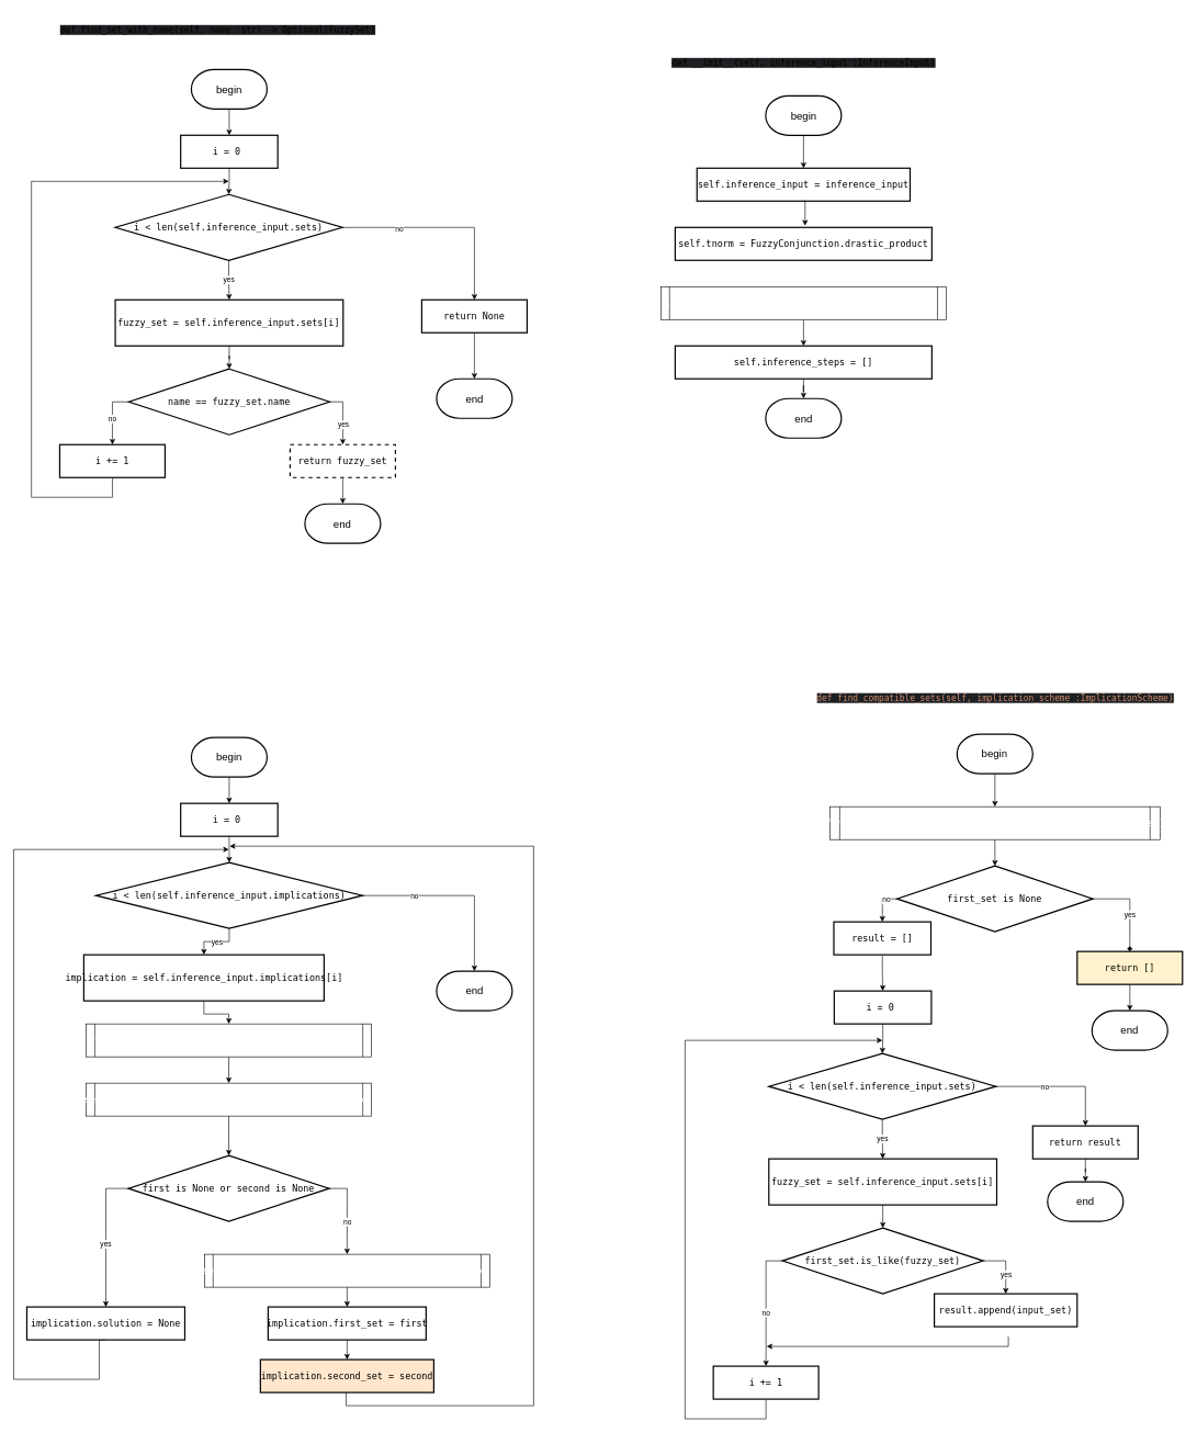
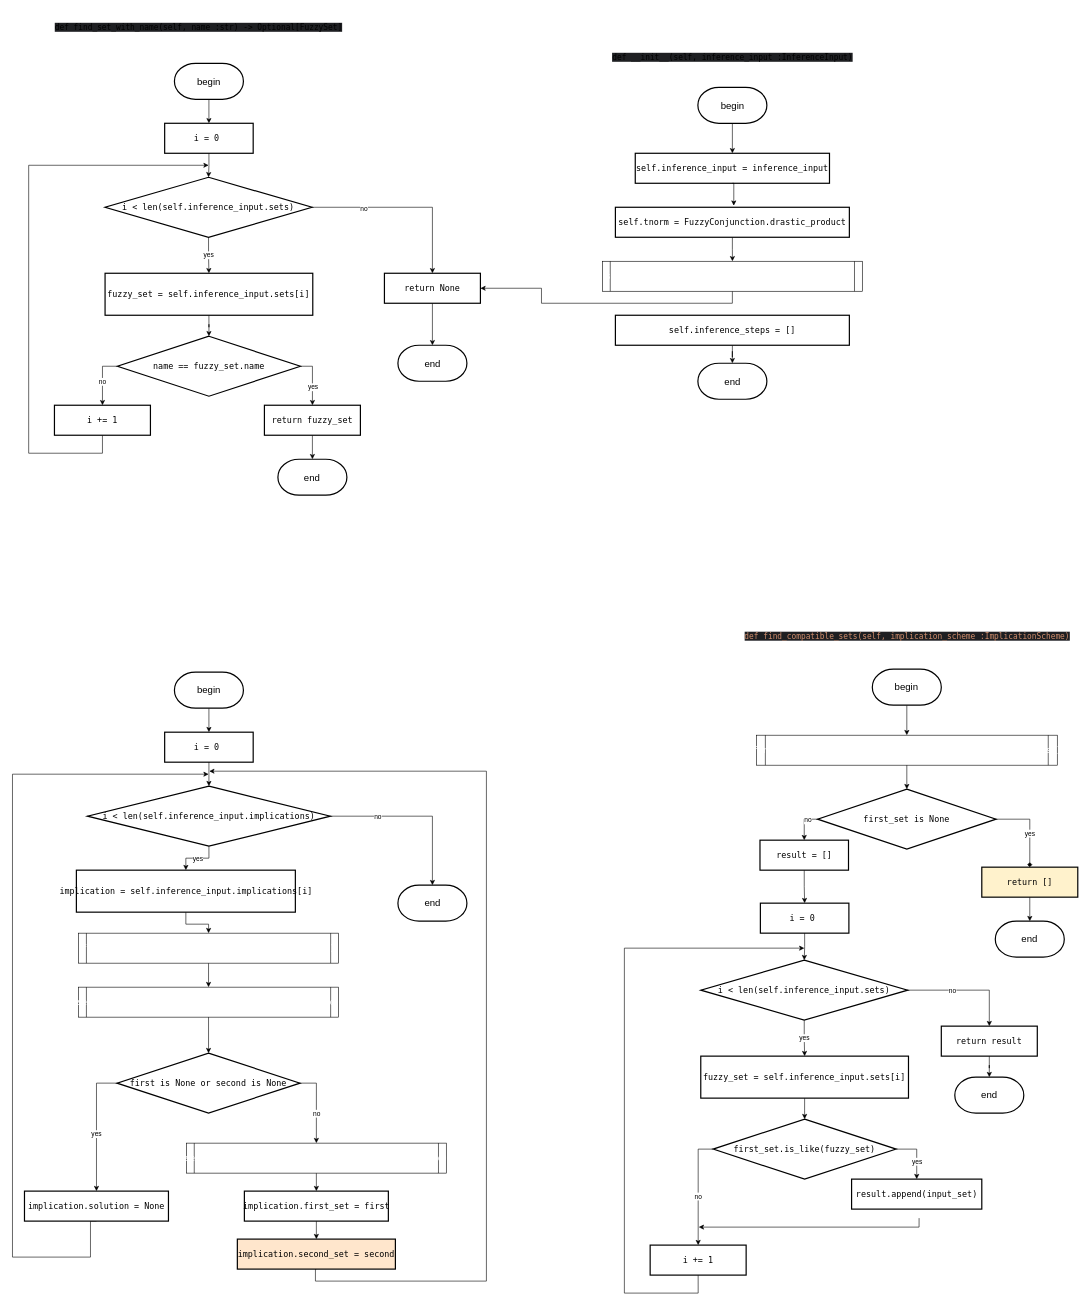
+ <mxCell id="6" style="edgeStyle=orthogonalEdgeStyle;rounded=0;orthogonalLoop=1;jettySize=auto;html=1;exitX=0.5;exitY=1;exitDx=0;exitDy=0;" edge="1" parent="1" source="7" target="11"><mxGeometry relative="1" as="geometry" /></mxCell>
- <mxCell id="10" style="edgeStyle=orthogonalEdgeStyle;rounded=0;orthogonalLoop=1;jettySize=auto;html=1;exitX=0.5;exitY=1;exitDx=0;exitDy=0;" edge="1" parent="1" source="11" target="13"><mxGeometry relative="1" as="geometry" /></mxCell>
+ <mxCell id="10" style="edgeStyle=orthogonalEdgeStyle;rounded=0;orthogonalLoop=1;jettySize=auto;html=1;exitX=0.5;exitY=1;exitDx=0;exitDy=0;" edge="1" parent="1" source="11" target="30"><mxGeometry relative="1" as="geometry" /></mxCell>
- <mxCell id="32" value="&lt;div style=&quot;&quot;&gt;&lt;pre style=&quot;font-family: &amp;quot;JetBrains Mono&amp;quot;, monospace;&quot;&gt;&lt;pre style=&quot;font-family: &amp;quot;JetBrains Mono&amp;quot;, monospace;&quot;&gt;&lt;pre style=&quot;font-family: &amp;quot;JetBrains Mono&amp;quot;, monospace;&quot;&gt;&lt;pre style=&quot;font-family: &amp;quot;JetBrains Mono&amp;quot;, monospace;&quot;&gt;&lt;pre style=&quot;font-family: &amp;quot;JetBrains Mono&amp;quot;, monospace;&quot;&gt;&lt;pre style=&quot;font-family: &amp;quot;JetBrains Mono&amp;quot;, monospace;&quot;&gt;&lt;pre style=&quot;font-family: &amp;quot;JetBrains Mono&amp;quot;, monospace;&quot;&gt;&lt;pre style=&quot;font-family: &amp;quot;JetBrains Mono&amp;quot;, monospace;&quot;&gt;&lt;pre style=&quot;font-family: &amp;quot;JetBrains Mono&amp;quot;, monospace;&quot;&gt;&lt;font style=&quot;&quot;&gt;return fuzzy_set&lt;/font&gt;&lt;/pre&gt;&lt;/pre&gt;&lt;/pre&gt;&lt;/pre&gt;&lt;/pre&gt;&lt;/pre&gt;&lt;/pre&gt;&lt;/pre&gt;&lt;/pre&gt;&lt;/div&gt;" style="rounded=0;whiteSpace=wrap;html=1;absoluteArcSize=1;arcSize=14;strokeWidth=2;fontSize=14;labelBackgroundColor=none;fontColor=default;dashed=1;" vertex="1" parent="1"><mxGeometry x="439.95" y="675" width="160" height="50" as="geometry" /></mxCell>
+ <mxCell id="32" value="&lt;div style=&quot;&quot;&gt;&lt;pre style=&quot;font-family: &amp;quot;JetBrains Mono&amp;quot;, monospace;&quot;&gt;&lt;pre style=&quot;font-family: &amp;quot;JetBrains Mono&amp;quot;, monospace;&quot;&gt;&lt;pre style=&quot;font-family: &amp;quot;JetBrains Mono&amp;quot;, monospace;&quot;&gt;&lt;pre style=&quot;font-family: &amp;quot;JetBrains Mono&amp;quot;, monospace;&quot;&gt;&lt;pre style=&quot;font-family: &amp;quot;JetBrains Mono&amp;quot;, monospace;&quot;&gt;&lt;pre style=&quot;font-family: &amp;quot;JetBrains Mono&amp;quot;, monospace;&quot;&gt;&lt;pre style=&quot;font-family: &amp;quot;JetBrains Mono&amp;quot;, monospace;&quot;&gt;&lt;pre style=&quot;font-family: &amp;quot;JetBrains Mono&amp;quot;, monospace;&quot;&gt;&lt;pre style=&quot;font-family: &amp;quot;JetBrains Mono&amp;quot;, monospace;&quot;&gt;&lt;font style=&quot;&quot;&gt;return fuzzy_set&lt;/font&gt;&lt;/pre&gt;&lt;/pre&gt;&lt;/pre&gt;&lt;/pre&gt;&lt;/pre&gt;&lt;/pre&gt;&lt;/pre&gt;&lt;/pre&gt;&lt;/pre&gt;&lt;/div&gt;" style="rounded=0;whiteSpace=wrap;html=1;absoluteArcSize=1;arcSize=14;strokeWidth=2;fontSize=14;labelBackgroundColor=none;fontColor=default;" vertex="1" parent="1"><mxGeometry x="439.95" y="675" width="160" height="50" as="geometry" /></mxCell>
